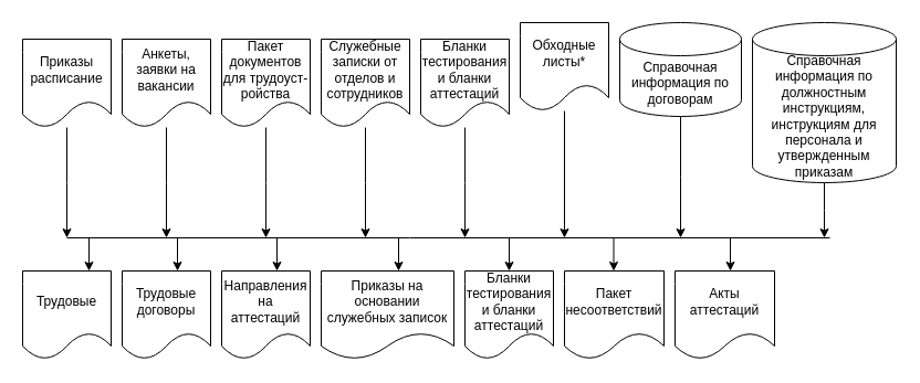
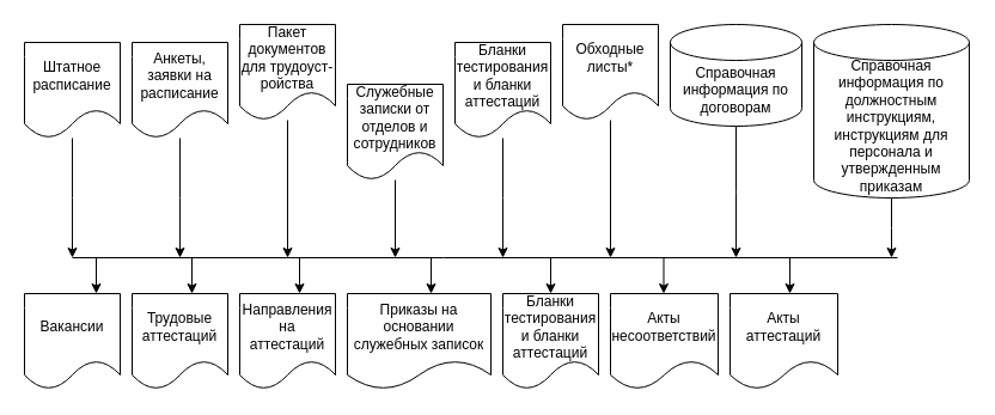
- <mxCell id="3" value="Приказы расписание" style="shape=document;whiteSpace=wrap;html=1;boundedLbl=1;" vertex="1" parent="1"><mxGeometry x="20" y="35" width="80" height="80" as="geometry" /></mxCell>
+ <mxCell id="3" value="Штатное расписание" style="shape=document;whiteSpace=wrap;html=1;boundedLbl=1;" vertex="1" parent="1"><mxGeometry x="20" y="35" width="80" height="80" as="geometry" /></mxCell>
- <mxCell id="7" value="Анкеты, заявки на вакансии" style="shape=document;whiteSpace=wrap;html=1;boundedLbl=1;" vertex="1" parent="1"><mxGeometry x="110" y="35" width="80" height="80" as="geometry" /></mxCell>
+ <mxCell id="7" value="Анкеты, заявки на расписание" style="shape=document;whiteSpace=wrap;html=1;boundedLbl=1;" vertex="1" parent="1"><mxGeometry x="110" y="35" width="80" height="80" as="geometry" /></mxCell>
- <mxCell id="9" value="Пакет документов для трудоуст-ройства" style="shape=document;whiteSpace=wrap;html=1;boundedLbl=1;" vertex="1" parent="1"><mxGeometry x="200" y="35" width="80" height="80" as="geometry" /></mxCell>
+ <mxCell id="9" value="Пакет документов для трудоуст-ройства" style="shape=document;whiteSpace=wrap;html=1;boundedLbl=1;" vertex="1" parent="1"><mxGeometry x="200" y="20" width="80" height="80" as="geometry" /></mxCell>
- <mxCell id="11" value="Служебные записки от отделов и сотрудников" style="shape=document;whiteSpace=wrap;html=1;boundedLbl=1;" vertex="1" parent="1"><mxGeometry x="290" y="35" width="80" height="80" as="geometry" /></mxCell>
+ <mxCell id="11" value="Служебные записки от отделов и сотрудников" style="shape=document;whiteSpace=wrap;html=1;boundedLbl=1;" vertex="1" parent="1"><mxGeometry x="290" y="70" width="80" height="80" as="geometry" /></mxCell>
- <mxCell id="18" value="Трудовые" style="shape=document;whiteSpace=wrap;html=1;boundedLbl=1;" vertex="1" parent="1"><mxGeometry x="20" y="245" width="80" height="80" as="geometry" /></mxCell>
+ <mxCell id="18" value="Вакансии" style="shape=document;whiteSpace=wrap;html=1;boundedLbl=1;" vertex="1" parent="1"><mxGeometry x="20" y="245" width="80" height="80" as="geometry" /></mxCell>
- <mxCell id="20" value="Трудовые договоры" style="shape=document;whiteSpace=wrap;html=1;boundedLbl=1;" vertex="1" parent="1"><mxGeometry x="110" y="245" width="80" height="80" as="geometry" /></mxCell>
+ <mxCell id="20" value="Трудовые аттестаций" style="shape=document;whiteSpace=wrap;html=1;boundedLbl=1;" vertex="1" parent="1"><mxGeometry x="110" y="245" width="80" height="80" as="geometry" /></mxCell>
- <mxCell id="19" value="Пакет несоответствий" style="shape=document;whiteSpace=wrap;html=1;boundedLbl=1;" vertex="1" parent="1"><mxGeometry x="510" y="245" width="90" height="80" as="geometry" /></mxCell>
+ <mxCell id="19" value="Акты несоответствий" style="shape=document;whiteSpace=wrap;html=1;boundedLbl=1;" vertex="1" parent="1"><mxGeometry x="510" y="245" width="90" height="80" as="geometry" /></mxCell>
